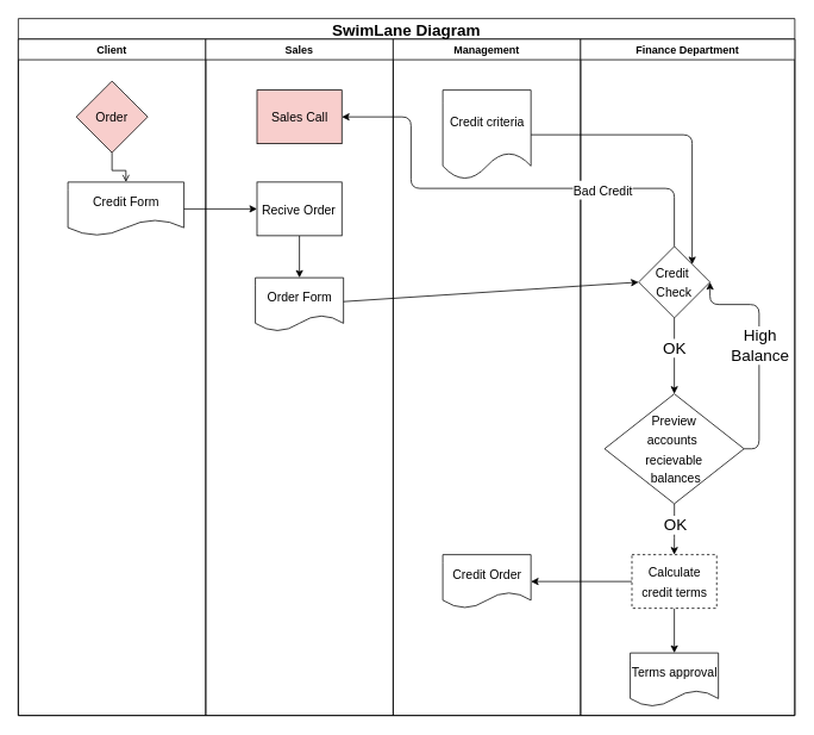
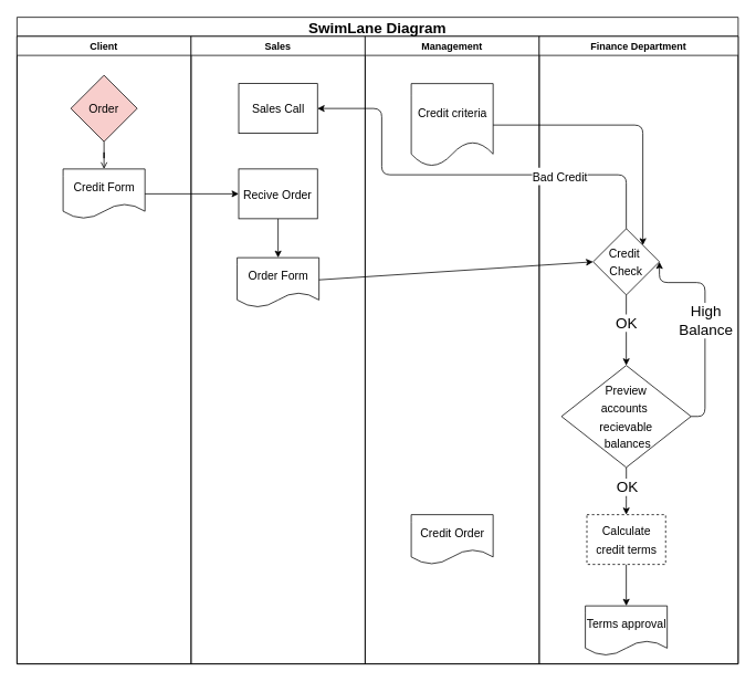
- <mxCell id="8" value="&lt;font style=&quot;font-size: 14px&quot;&gt;Sales Call&lt;/font&gt;" style="rounded=0;whiteSpace=wrap;html=1;fontSize=18;fillColor=#f8cecc;" vertex="1" parent="7"><mxGeometry x="57.5" y="57" width="95" height="60" as="geometry" /></mxCell>
+ <mxCell id="8" value="&lt;font style=&quot;font-size: 14px&quot;&gt;Sales Call&lt;/font&gt;" style="rounded=0;whiteSpace=wrap;html=1;fontSize=18;" vertex="1" parent="7"><mxGeometry x="57.5" y="57" width="95" height="60" as="geometry" /></mxCell>
- <mxCell id="6" value="&lt;font style=&quot;font-size: 14px&quot;&gt;Credit Form&lt;/font&gt;" style="shape=document;whiteSpace=wrap;html=1;boundedLbl=1;fontSize=18;" vertex="1" parent="3"><mxGeometry x="55.63" y="160" width="130" height="60" as="geometry" /></mxCell>
+ <mxCell id="6" value="&lt;font style=&quot;font-size: 14px&quot;&gt;Credit Form&lt;/font&gt;" style="shape=document;whiteSpace=wrap;html=1;boundedLbl=1;fontSize=18;" vertex="1" parent="3"><mxGeometry x="55.63" y="160" width="98.75" height="60" as="geometry" /></mxCell>
- <mxCell id="32" style="edgeStyle=orthogonalEdgeStyle;rounded=1;orthogonalLoop=1;jettySize=auto;html=1;entryX=1;entryY=0.5;entryDx=0;entryDy=0;fontSize=18;" edge="1" parent="2" source="25" target="14"><mxGeometry relative="1" as="geometry" /></mxCell>
